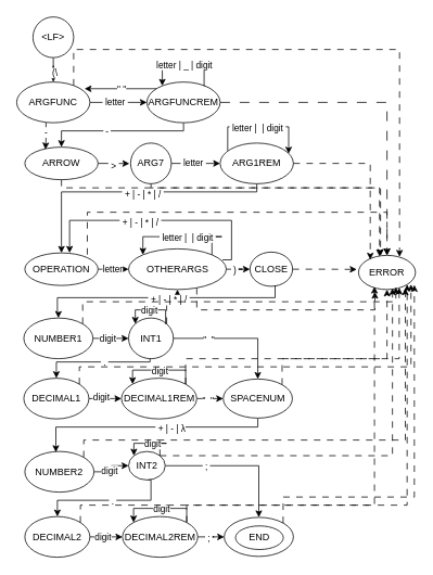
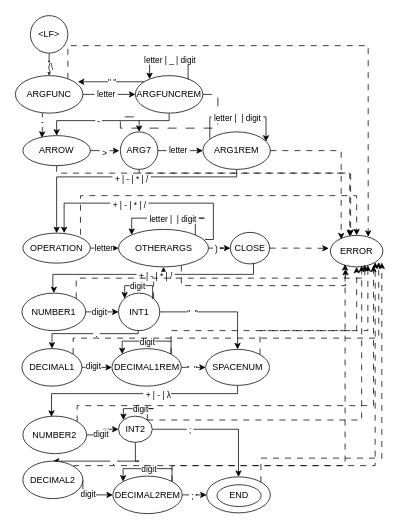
- <mxCell id="14" style="edgeStyle=orthogonalEdgeStyle;rounded=0;orthogonalLoop=1;jettySize=auto;html=1;exitX=1;exitY=0.5;exitDx=0;exitDy=0;entryX=0.5;entryY=0;entryDx=0;entryDy=0;dashed=1;dashPattern=12 12;" edge="1" parent="1" source="15" target="87"><mxGeometry relative="1" as="geometry" /></mxCell>
+ <mxCell id="14" style="edgeStyle=orthogonalEdgeStyle;rounded=0;orthogonalLoop=1;jettySize=auto;html=1;exitX=1;exitY=0.5;exitDx=0;exitDy=0;dashed=1;dashPattern=12 12;" edge="1" parent="1" source="15" target="21"><mxGeometry relative="1" as="geometry" /></mxCell>
- <mxCell id="74" value="DECIMAL2" style="ellipse;whiteSpace=wrap;html=1;" parent="1" vertex="1"><mxGeometry x="30" y="634" width="80" height="50" as="geometry" /></mxCell>
+ <mxCell id="74" value="DECIMAL2" style="ellipse;whiteSpace=wrap;html=1;" parent="1" vertex="1"><mxGeometry x="30" y="614" width="80" height="50" as="geometry" /></mxCell>
